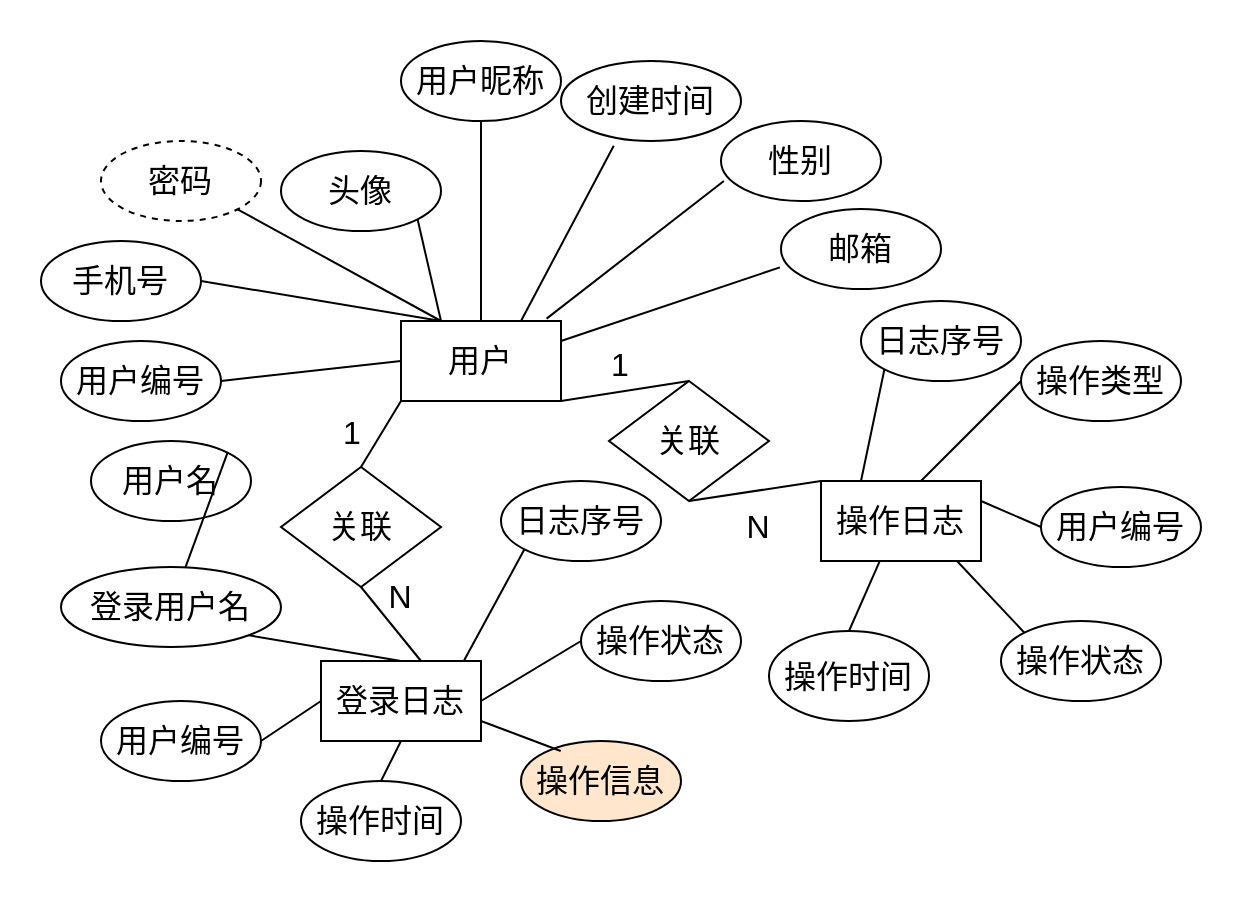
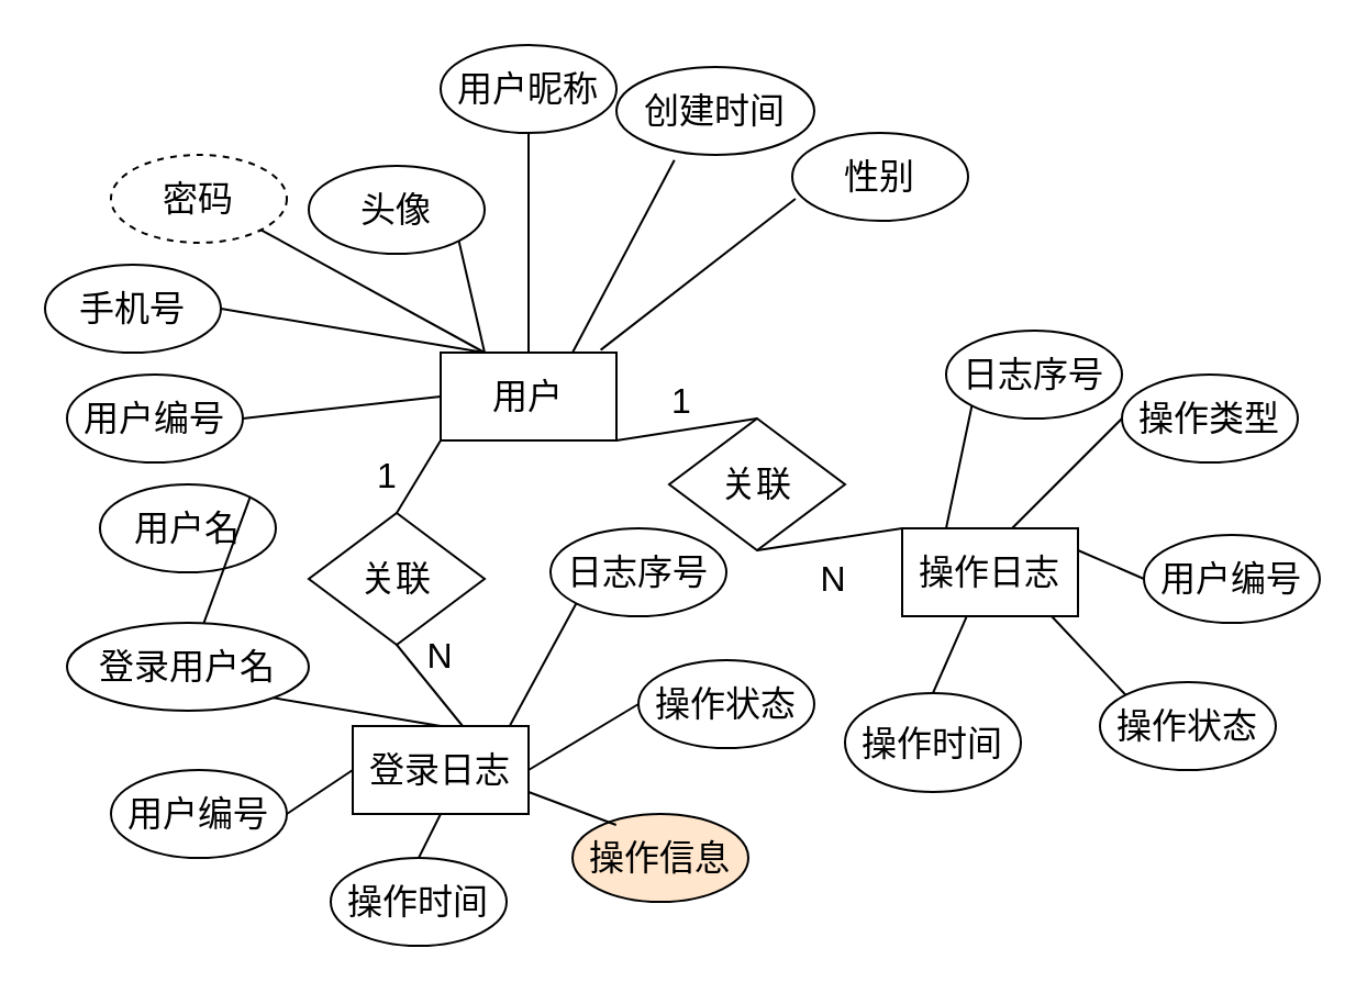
- <mxCell id="8" value="&lt;p class=&quot;MsoNormal&quot;&gt;&lt;font face=&quot;Helvetica&quot; style=&quot;font-size: 16px;&quot;&gt;邮箱&lt;/font&gt;&lt;/p&gt;" style="ellipse;whiteSpace=wrap;html=1;" parent="1" vertex="1"><mxGeometry x="390" y="104" width="80" height="40" as="geometry" /></mxCell>
- <mxCell id="15" value="" style="endArrow=none;html=1;rounded=0;entryX=1;entryY=0.25;entryDx=0;entryDy=0;exitX=-0.007;exitY=0.73;exitDx=0;exitDy=0;exitPerimeter=0;" parent="1" target="4" edge="1" source="8"><mxGeometry width="50" height="50" relative="1" as="geometry"><mxPoint x="383" y="130" as="sourcePoint" /><mxPoint x="220" y="210" as="targetPoint" /></mxGeometry></mxCell>
